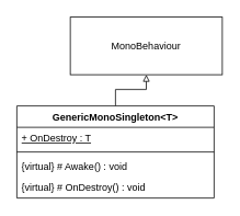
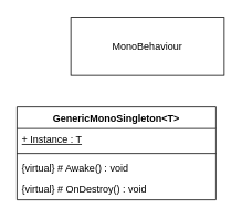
- <mxCell id="2" style="edgeStyle=orthogonalEdgeStyle;rounded=0;orthogonalLoop=1;jettySize=auto;html=1;endArrow=block;endFill=0;" parent="1" source="3" target="8" edge="1"><mxGeometry relative="1" as="geometry" /></mxCell>
- <mxCell id="4" value="+ OnDestroy : T" style="text;strokeColor=none;fillColor=none;align=left;verticalAlign=top;spacingLeft=4;spacingRight=4;overflow=hidden;rotatable=0;points=[[0,0.5],[1,0.5]];portConstraint=eastwest;whiteSpace=wrap;html=1;fontStyle=4" parent="3" vertex="1"><mxGeometry y="26" width="240" height="26" as="geometry" /></mxCell>
+ <mxCell id="4" value="+ Instance : T" style="text;strokeColor=none;fillColor=none;align=left;verticalAlign=top;spacingLeft=4;spacingRight=4;overflow=hidden;rotatable=0;points=[[0,0.5],[1,0.5]];portConstraint=eastwest;whiteSpace=wrap;html=1;fontStyle=4" parent="3" vertex="1"><mxGeometry y="26" width="240" height="26" as="geometry" /></mxCell>
